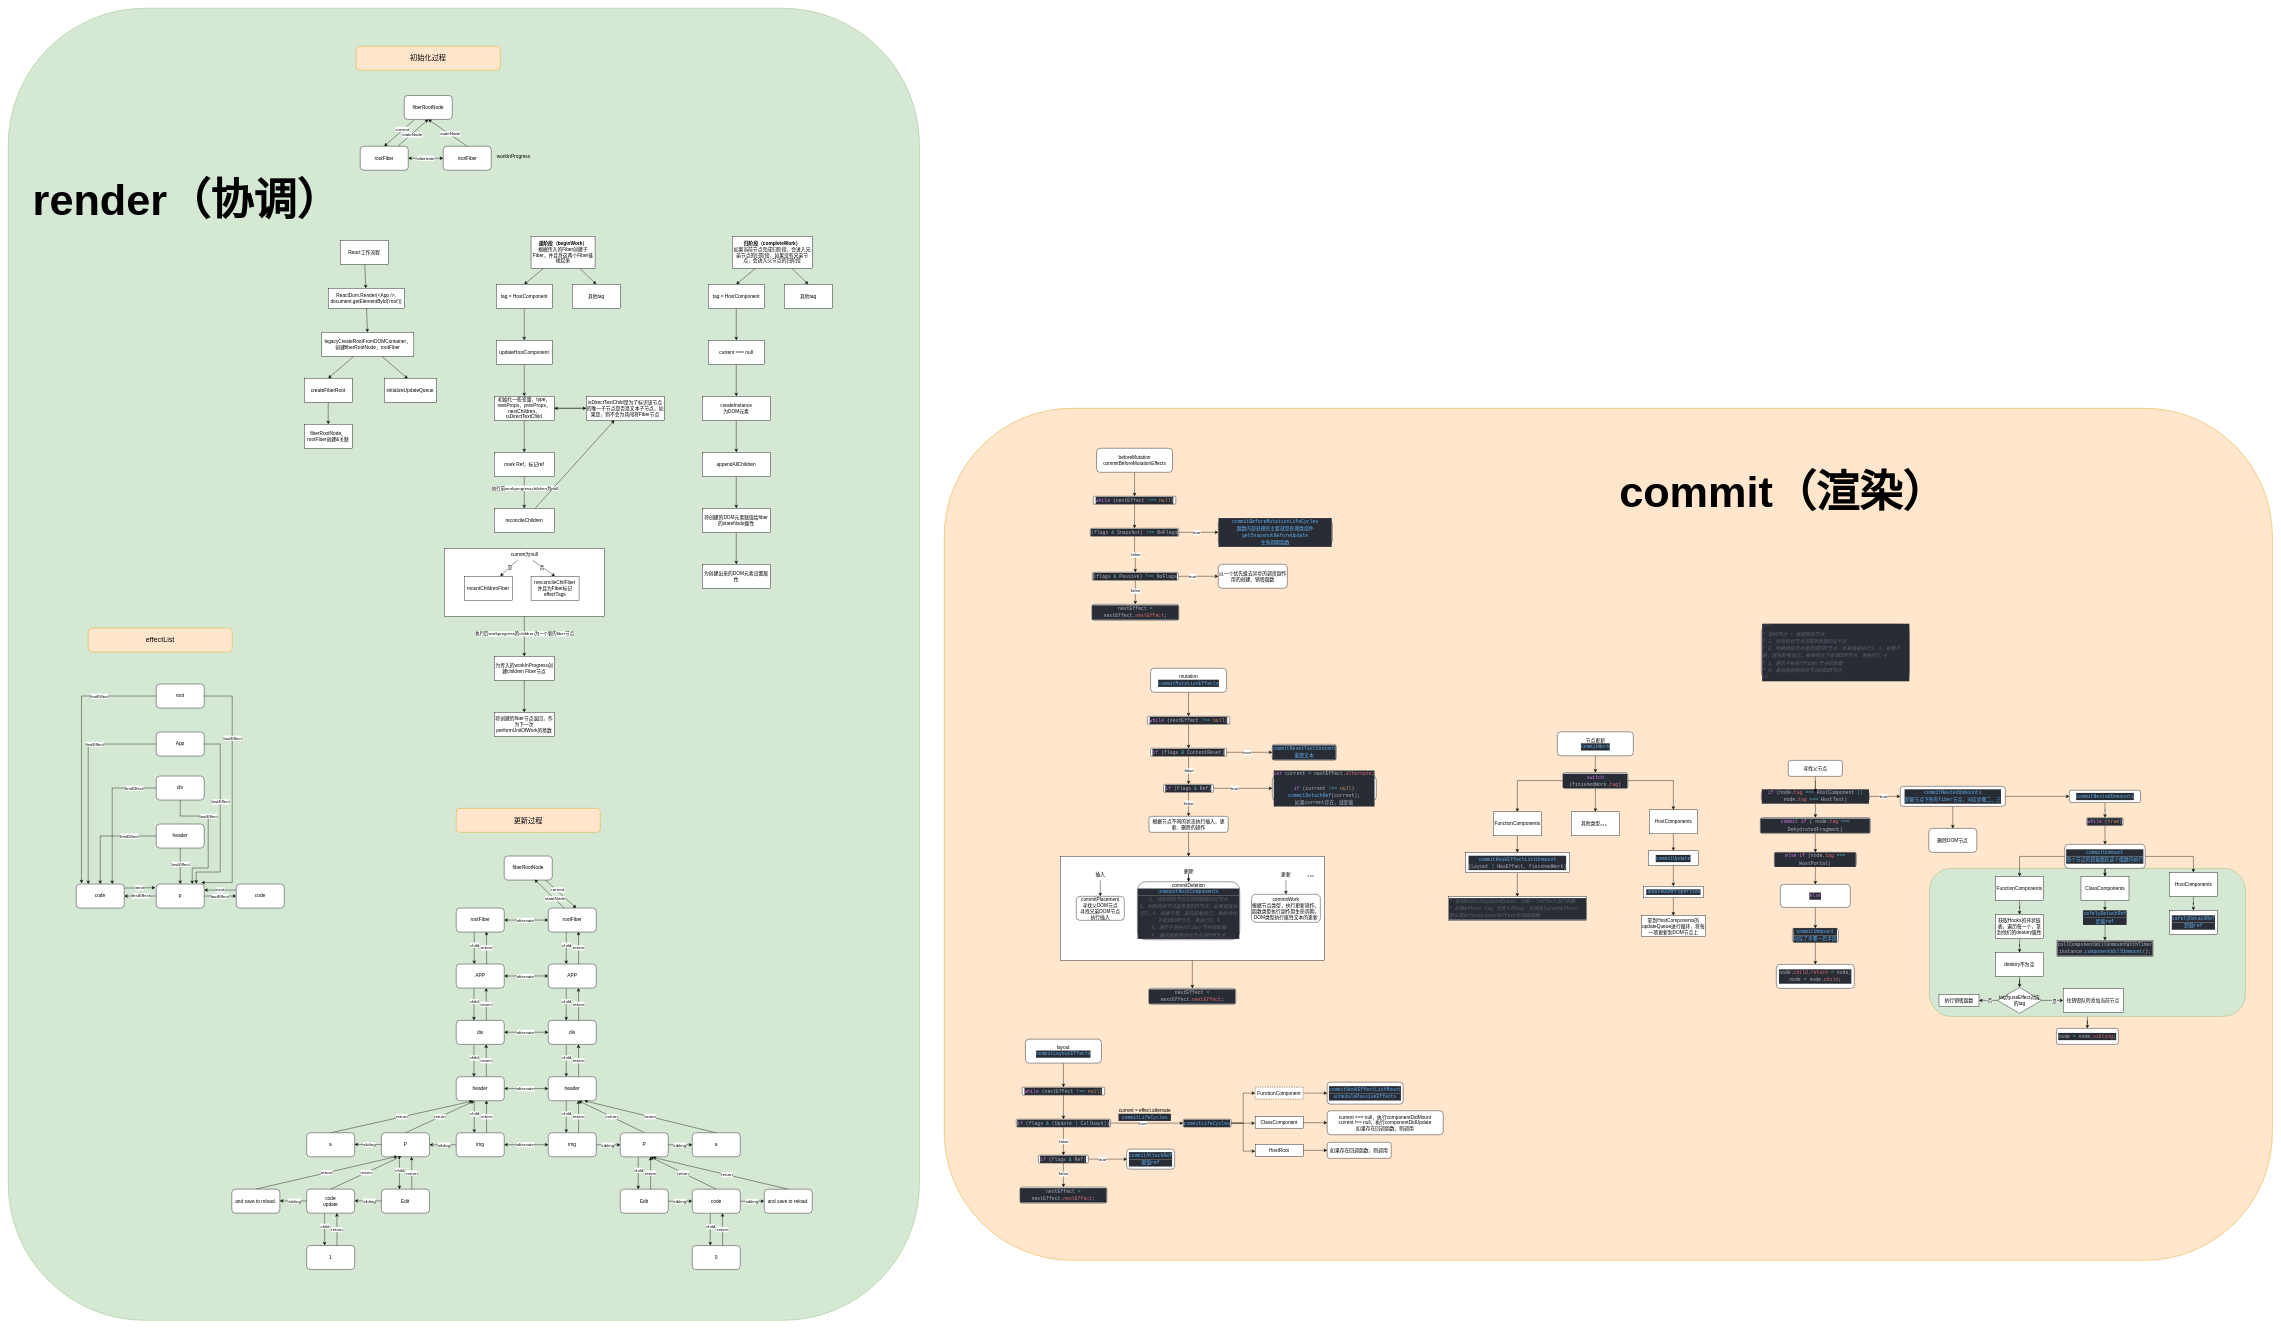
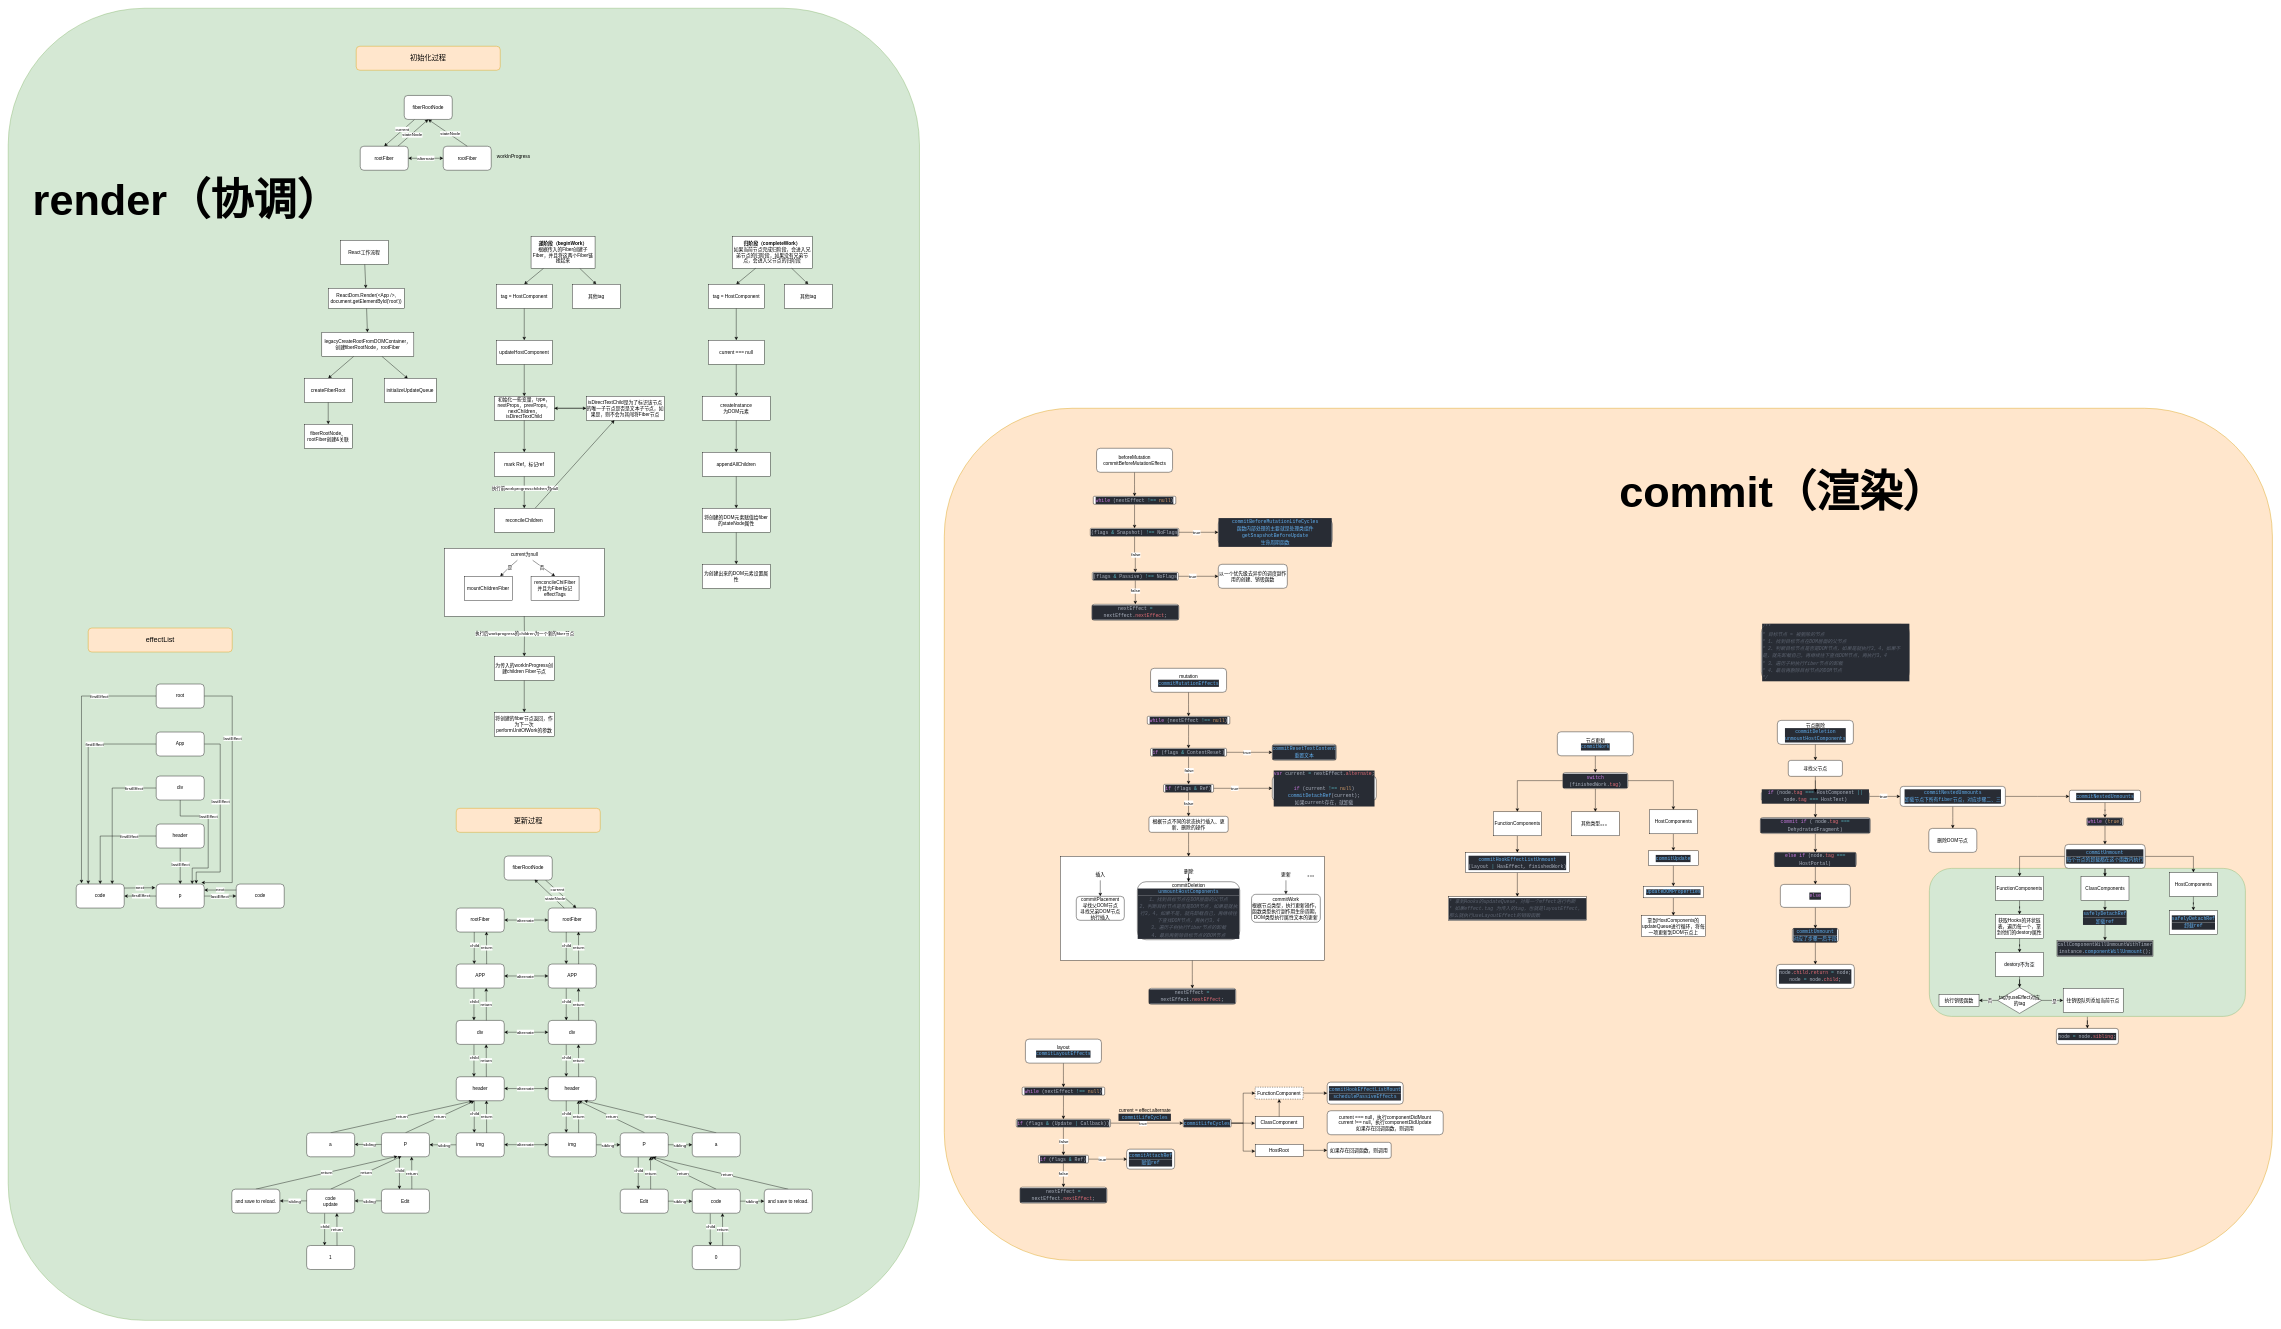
+ <mxCell id="148" value="节点删除&lt;br&gt;&lt;div style=&quot;color: rgb(171, 178, 191); background-color: rgb(40, 44, 52); font-family: Menlo, Monaco, &amp;quot;Courier New&amp;quot;, monospace; line-height: 18px;&quot;&gt;&lt;div style=&quot;line-height: 18px;&quot;&gt;&lt;div style=&quot;line-height: 18px;&quot;&gt;&lt;span style=&quot;color: #61afef;&quot;&gt;commitDeletion&lt;/span&gt;&lt;/div&gt;&lt;div style=&quot;line-height: 18px;&quot;&gt;&lt;div style=&quot;line-height: 18px;&quot;&gt;&lt;span style=&quot;color: #61afef;&quot;&gt;unmountHostComponents&lt;/span&gt;&lt;/div&gt;&lt;/div&gt;&lt;/div&gt;&lt;/div&gt;" style="rounded=1;whiteSpace=wrap;html=1;" vertex="1" parent="1"><mxGeometry x="4442.5" y="1800.16" width="190" height="60" as="geometry" /></mxCell>
+ <mxCell id="147" value="" style="edgeStyle=orthogonalEdgeStyle;rounded=0;orthogonalLoop=1;jettySize=auto;html=1;" edge="1" parent="1" source="148" target="154"><mxGeometry relative="1" as="geometry" /></mxCell>
- <mxCell id="132" value="" style="edgeStyle=orthogonalEdgeStyle;rounded=0;orthogonalLoop=1;jettySize=auto;html=1;" edge="1" parent="1" source="133" target="137"><mxGeometry relative="1" as="geometry" /></mxCell>
+ <mxCell id="132" value="" style="edgeStyle=orthogonalEdgeStyle;rounded=0;orthogonalLoop=1;jettySize=auto;html=1;" edge="1" parent="1" source="133" target="131"><mxGeometry relative="1" as="geometry" /></mxCell>
